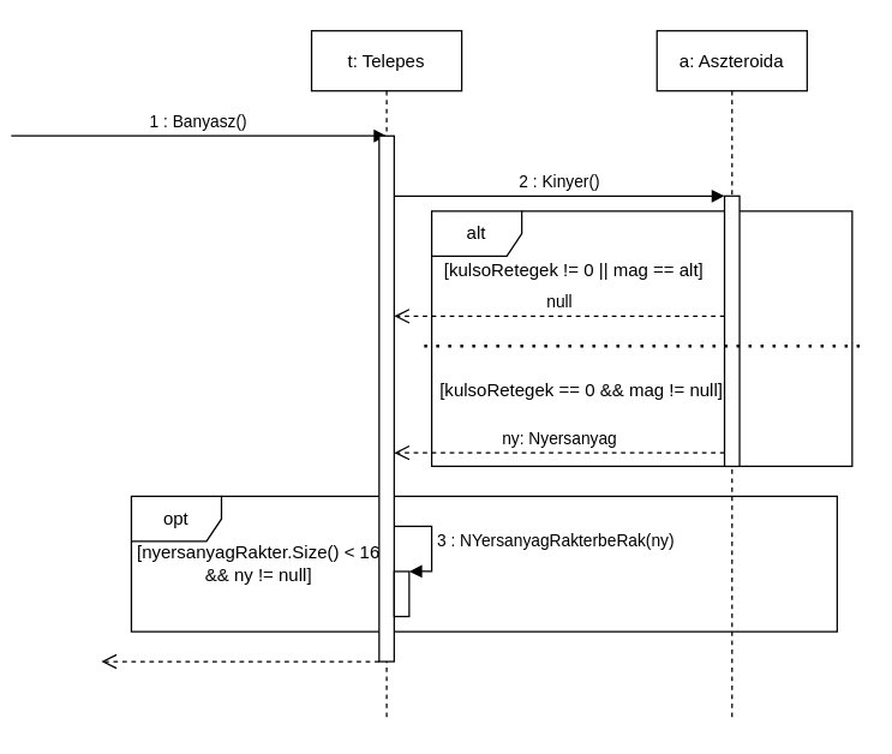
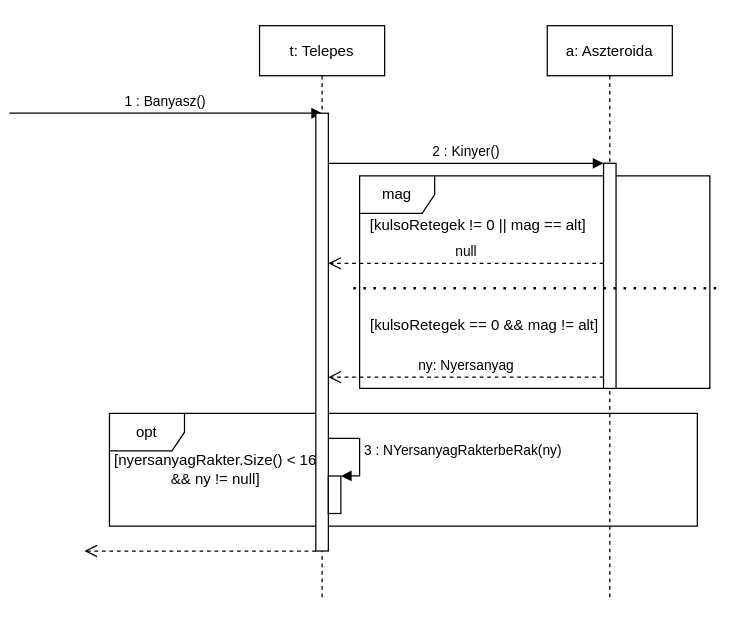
- <mxCell id="2" value="alt" style="shape=umlFrame;whiteSpace=wrap;html=1;" parent="1" vertex="1"><mxGeometry x="240" y="140" width="280" height="170" as="geometry" /></mxCell>
+ <mxCell id="2" value="mag" style="shape=umlFrame;whiteSpace=wrap;html=1;" parent="1" vertex="1"><mxGeometry x="240" y="140" width="280" height="170" as="geometry" /></mxCell>
- <mxCell id="7" value="[kulsoRetegek == 0 &amp;amp;&amp;amp; mag != null]" style="text;html=1;strokeColor=none;fillColor=none;align=center;verticalAlign=middle;whiteSpace=wrap;rounded=0;" parent="1" vertex="1"><mxGeometry x="240" y="230" width="200" height="60" as="geometry" /></mxCell>
+ <mxCell id="7" value="[kulsoRetegek == 0 &amp;amp;&amp;amp; mag != alt]" style="text;html=1;strokeColor=none;fillColor=none;align=center;verticalAlign=middle;whiteSpace=wrap;rounded=0;" parent="1" vertex="1"><mxGeometry x="240" y="230" width="200" height="60" as="geometry" /></mxCell>
